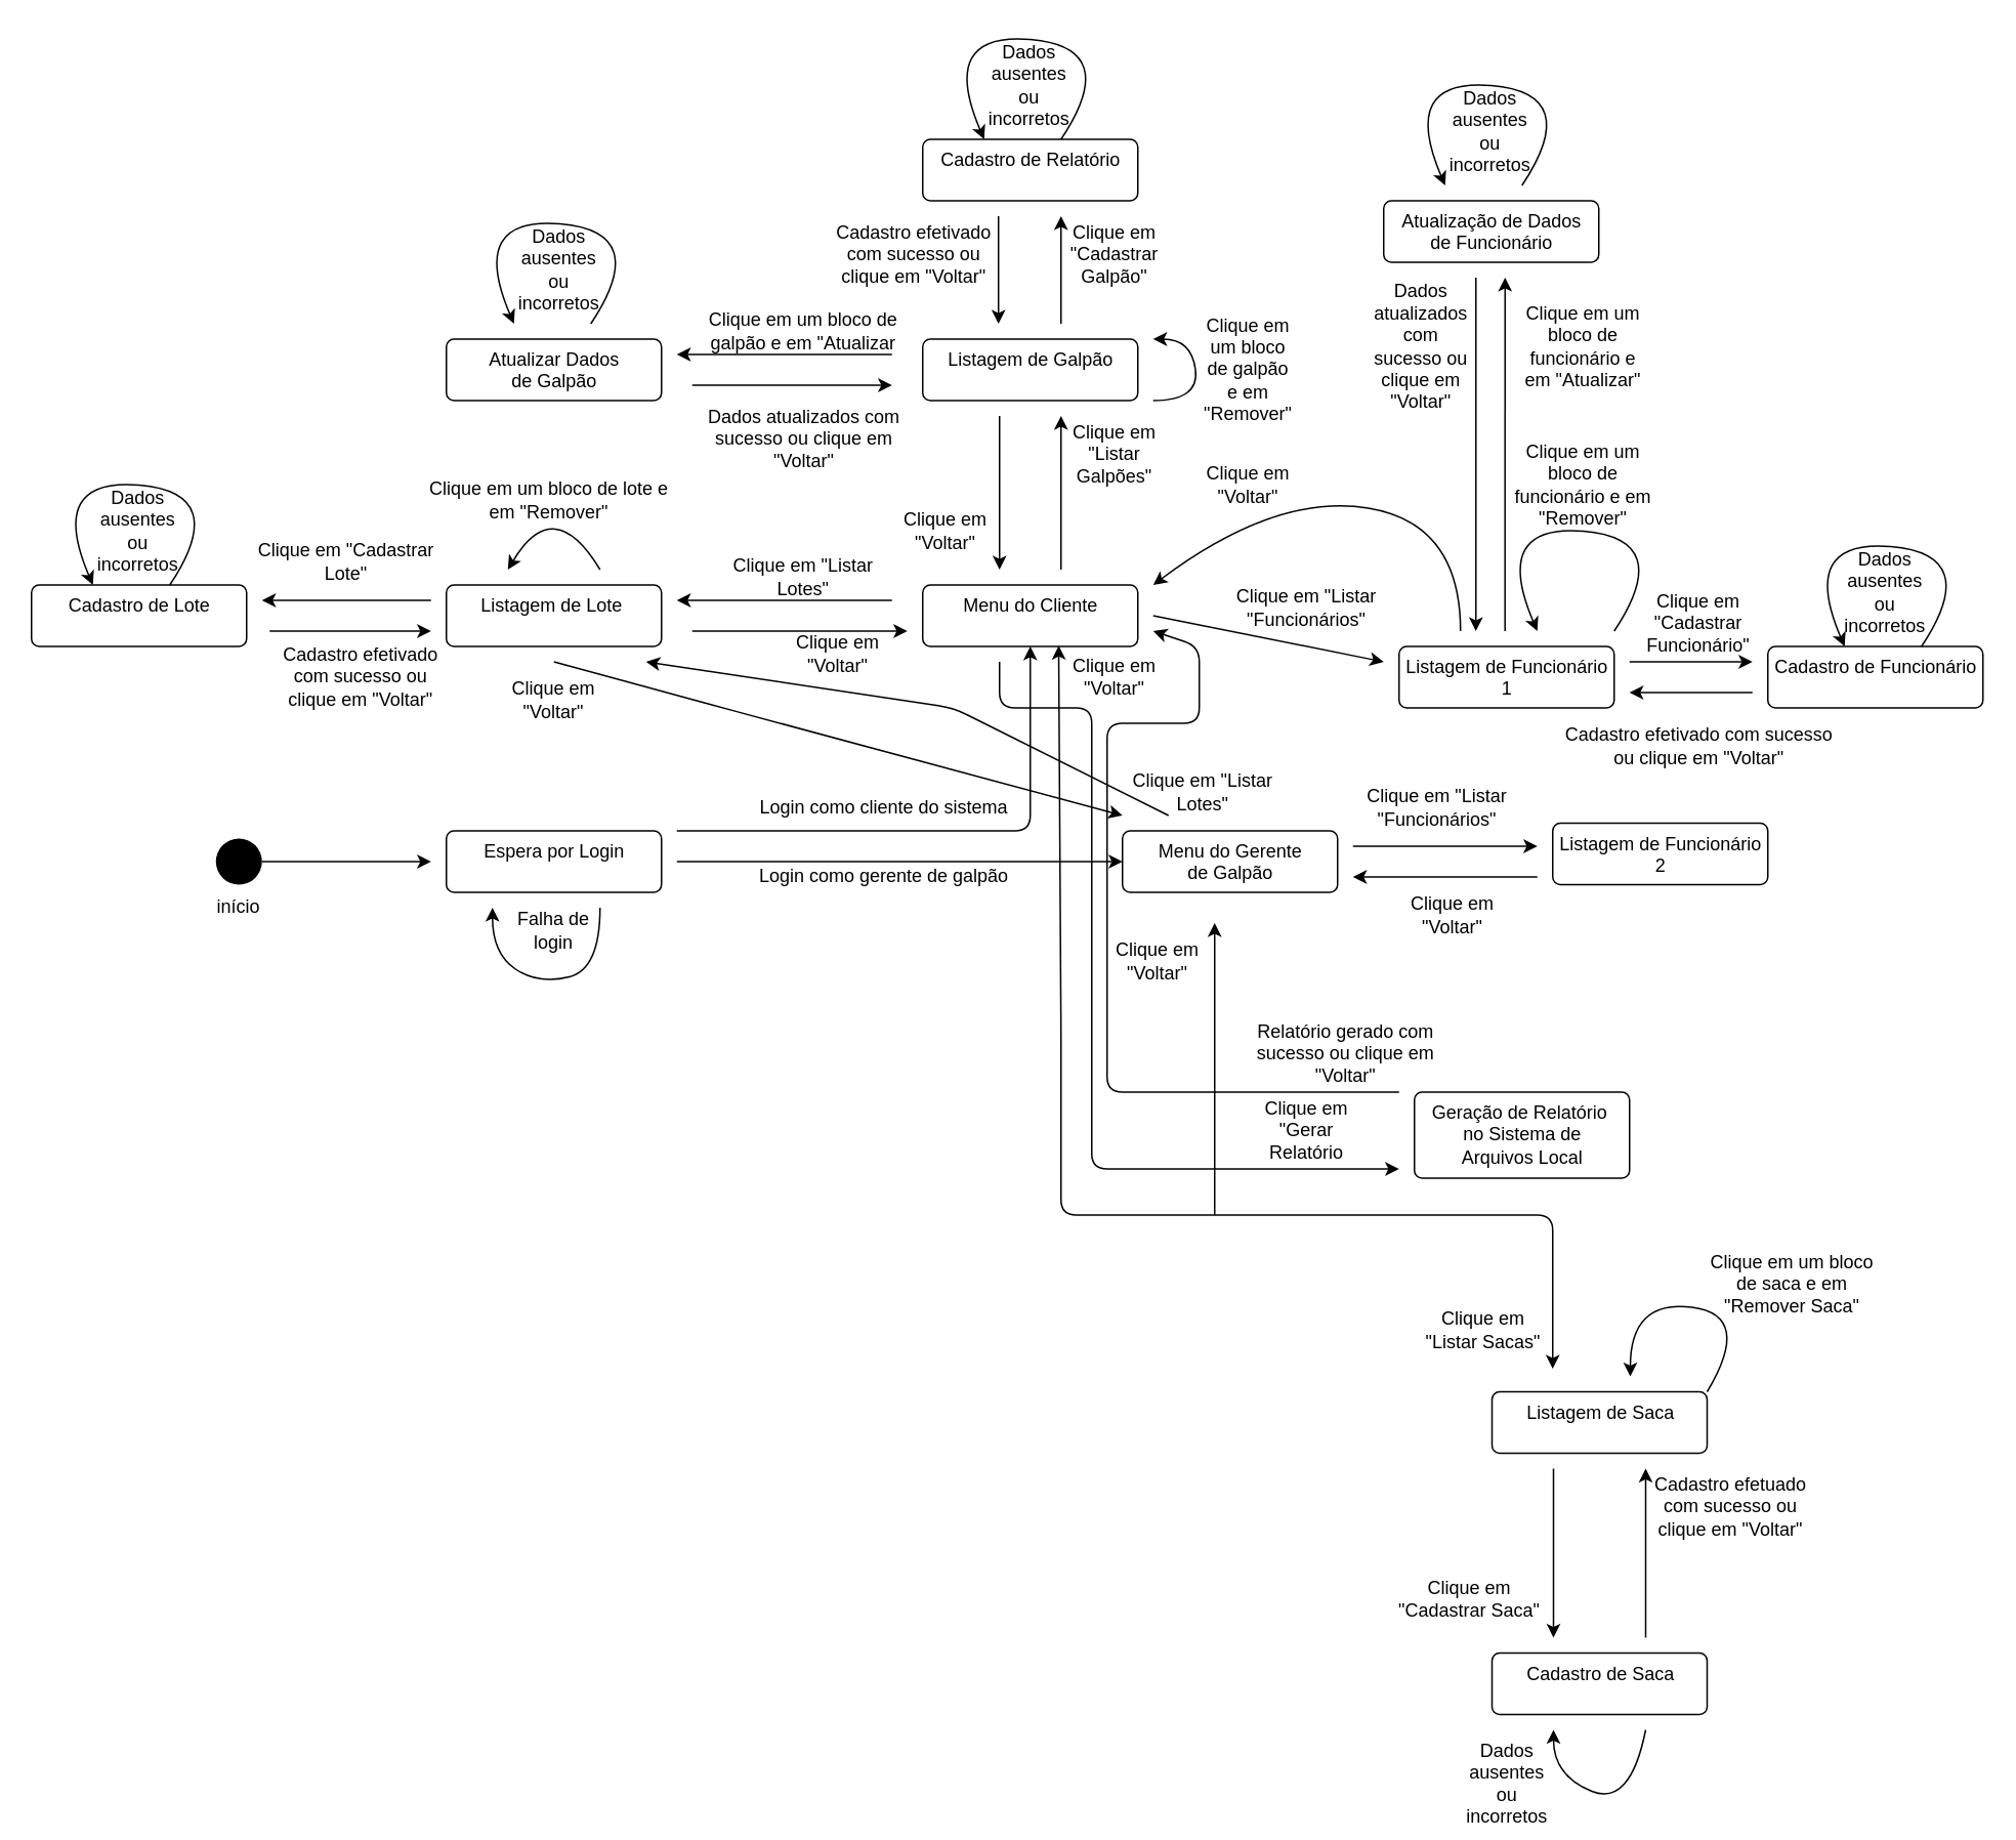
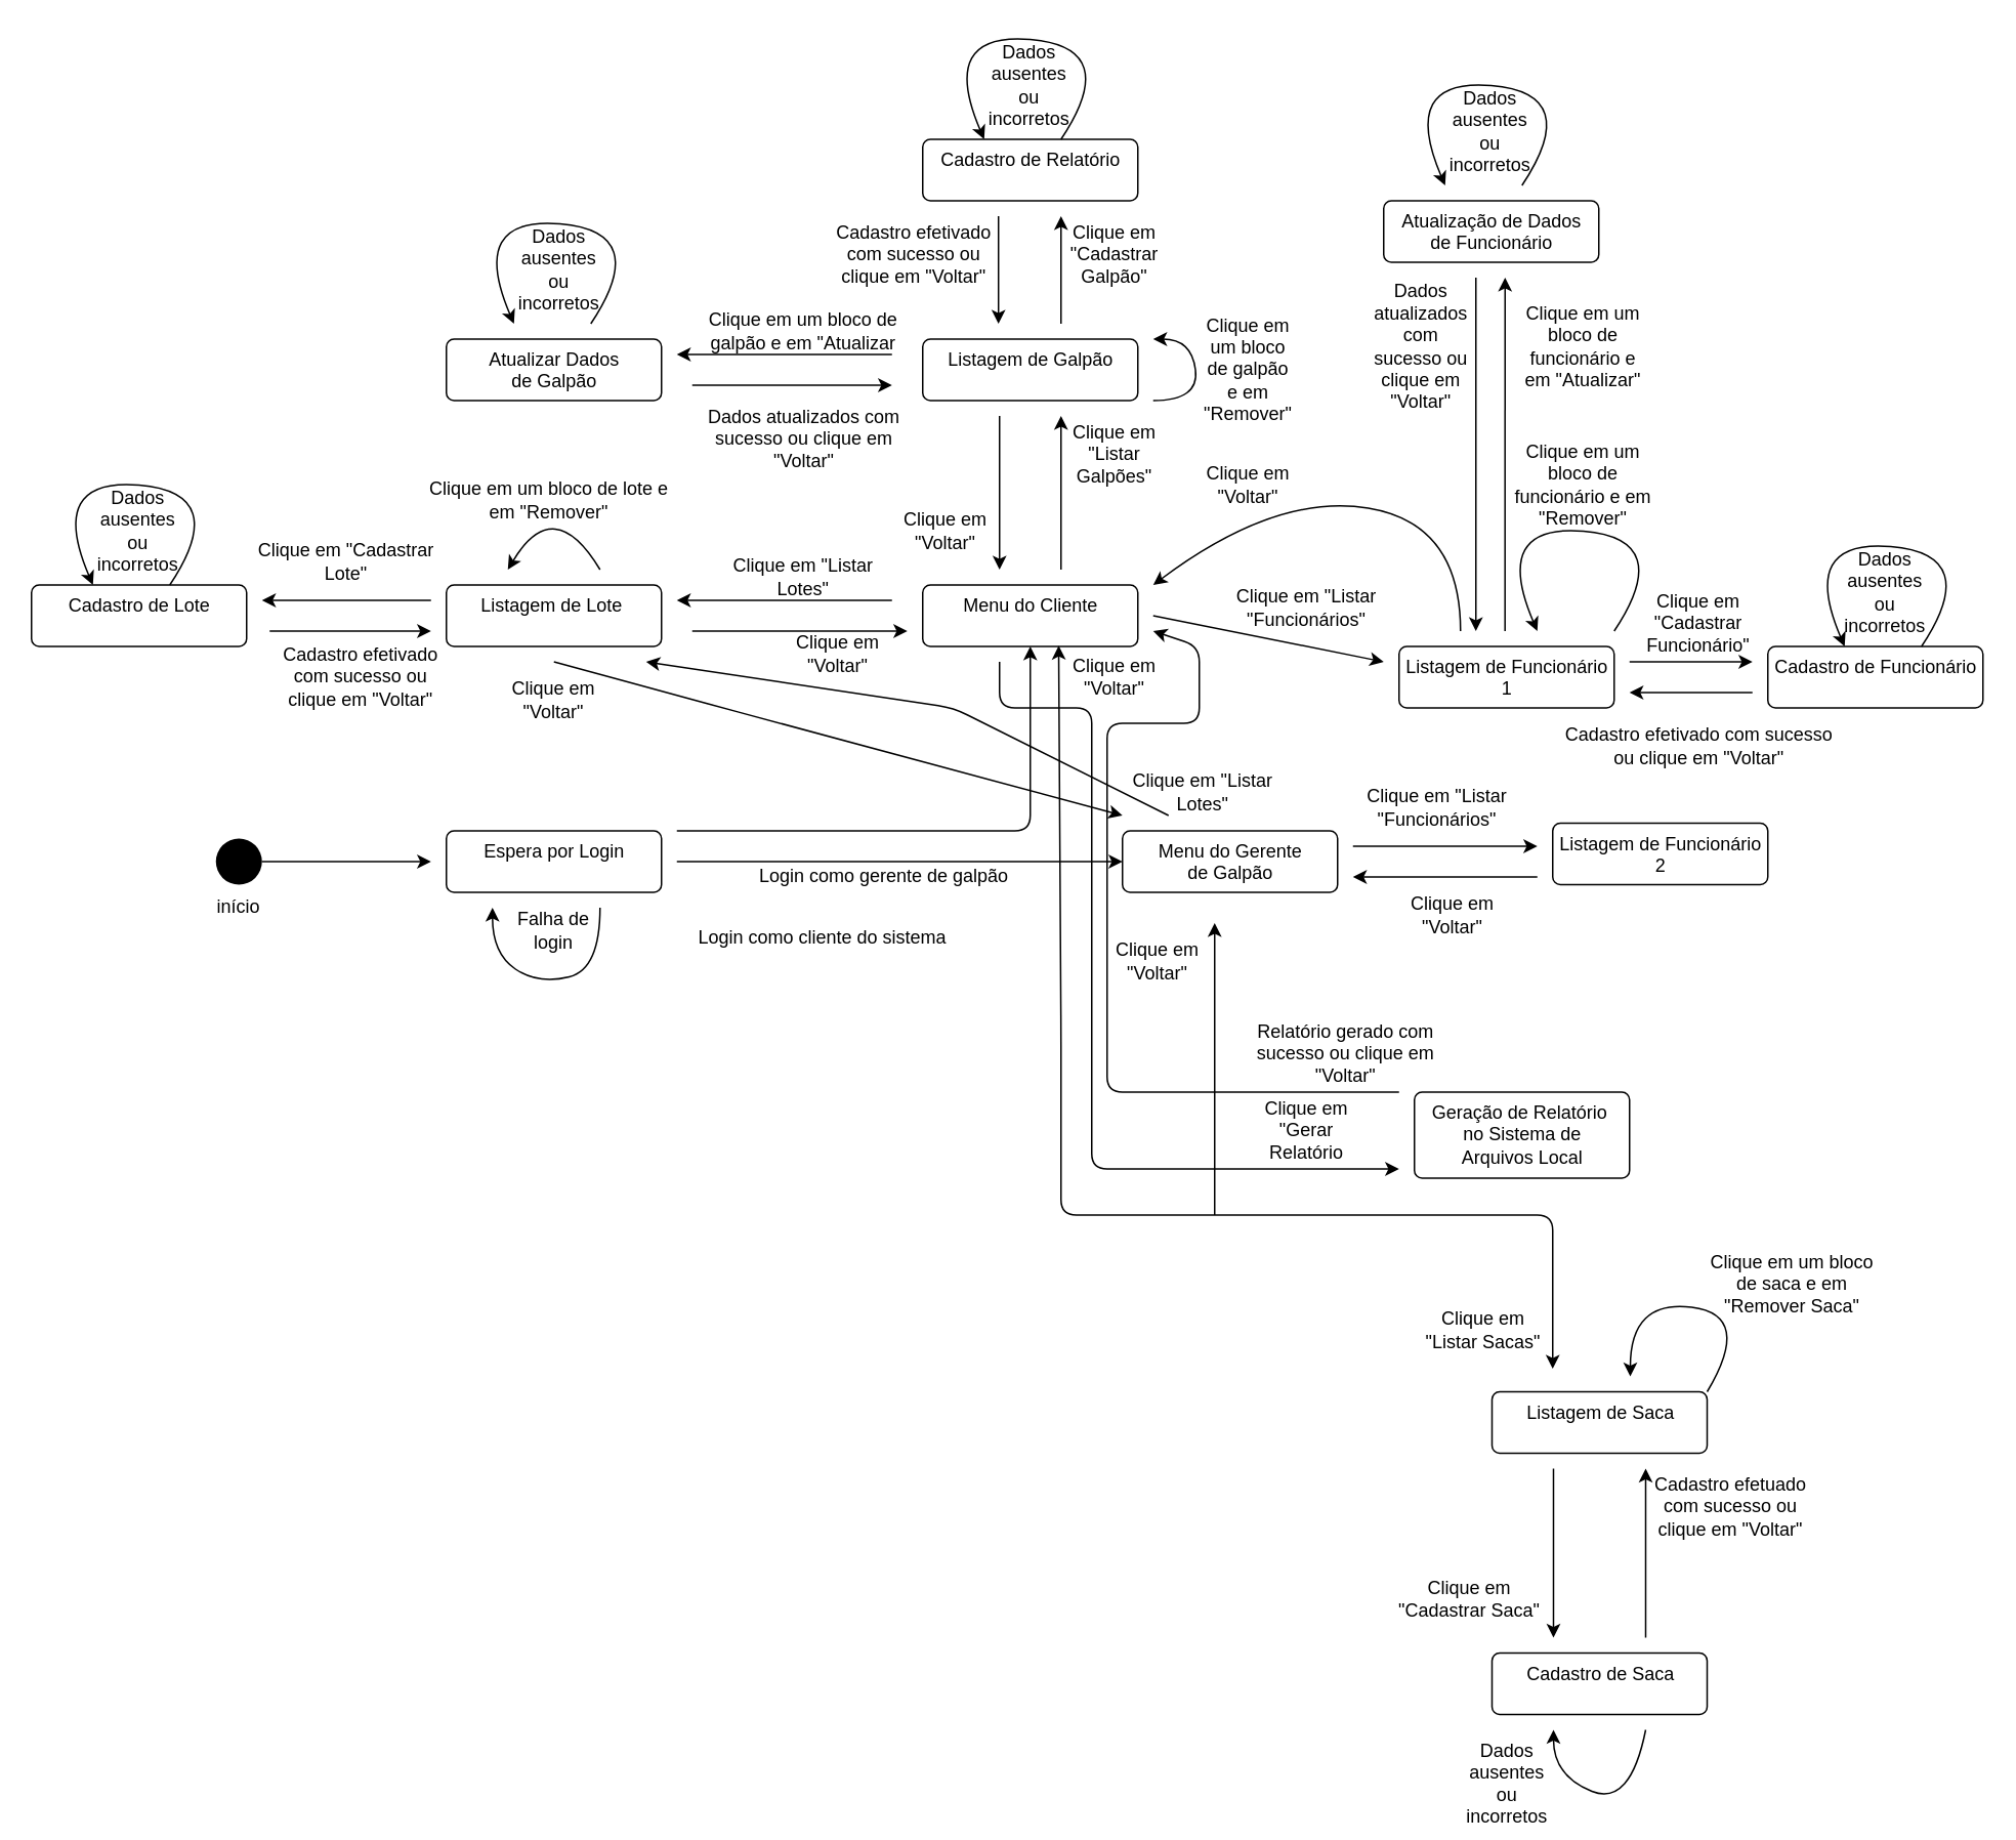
- <mxCell id="10" value="Login como cliente do sistema" style="text;html=1;strokeColor=none;fillColor=none;align=center;verticalAlign=middle;whiteSpace=wrap;rounded=0;" parent="1" vertex="1"><mxGeometry x="475" y="510" width="200" height="30" as="geometry" /></mxCell>
+ <mxCell id="10" value="Login como cliente do sistema" style="text;html=1;strokeColor=none;fillColor=none;align=center;verticalAlign=middle;whiteSpace=wrap;rounded=0;" parent="1" vertex="1"><mxGeometry x="435" y="595" width="200" height="30" as="geometry" /></mxCell>
